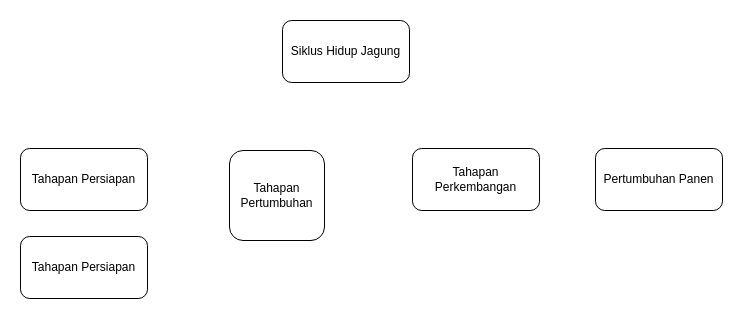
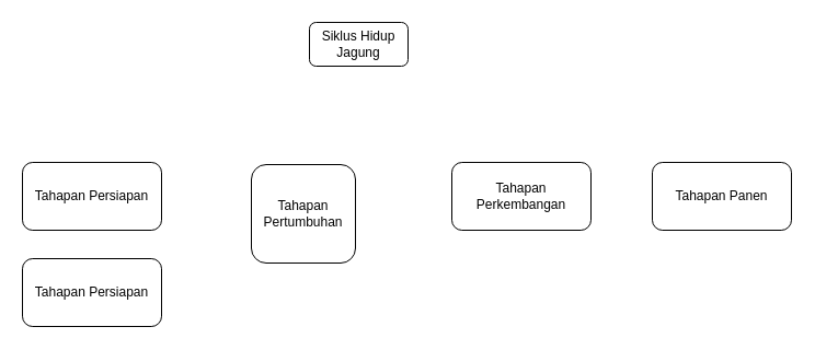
- <mxCell id="2" value="Siklus Hidup Jagung" style="rounded=1;whiteSpace=wrap;html=1;" vertex="1" parent="1"><mxGeometry x="282" y="20" width="127" height="62" as="geometry" /></mxCell>
+ <mxCell id="2" value="Siklus Hidup Jagung" style="rounded=1;whiteSpace=wrap;html=1;" vertex="1" parent="1"><mxGeometry x="282" y="20" width="90" height="40" as="geometry" /></mxCell>
- <mxCell id="6" value="Pertumbuhan Panen" style="rounded=1;whiteSpace=wrap;html=1;" vertex="1" parent="1"><mxGeometry x="595" y="148" width="127" height="62" as="geometry" /></mxCell>
+ <mxCell id="6" value="Tahapan Panen" style="rounded=1;whiteSpace=wrap;html=1;" vertex="1" parent="1"><mxGeometry x="595" y="148" width="127" height="62" as="geometry" /></mxCell>
